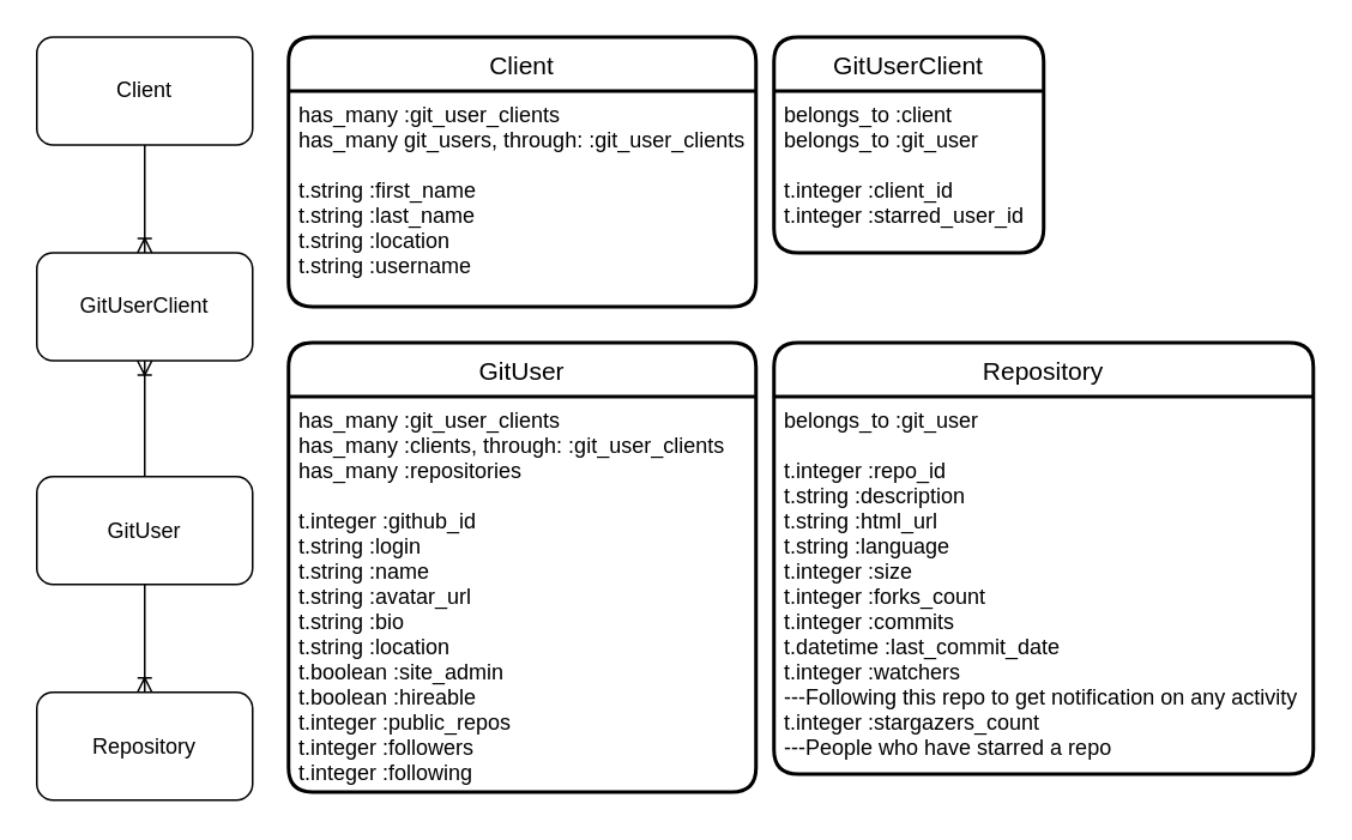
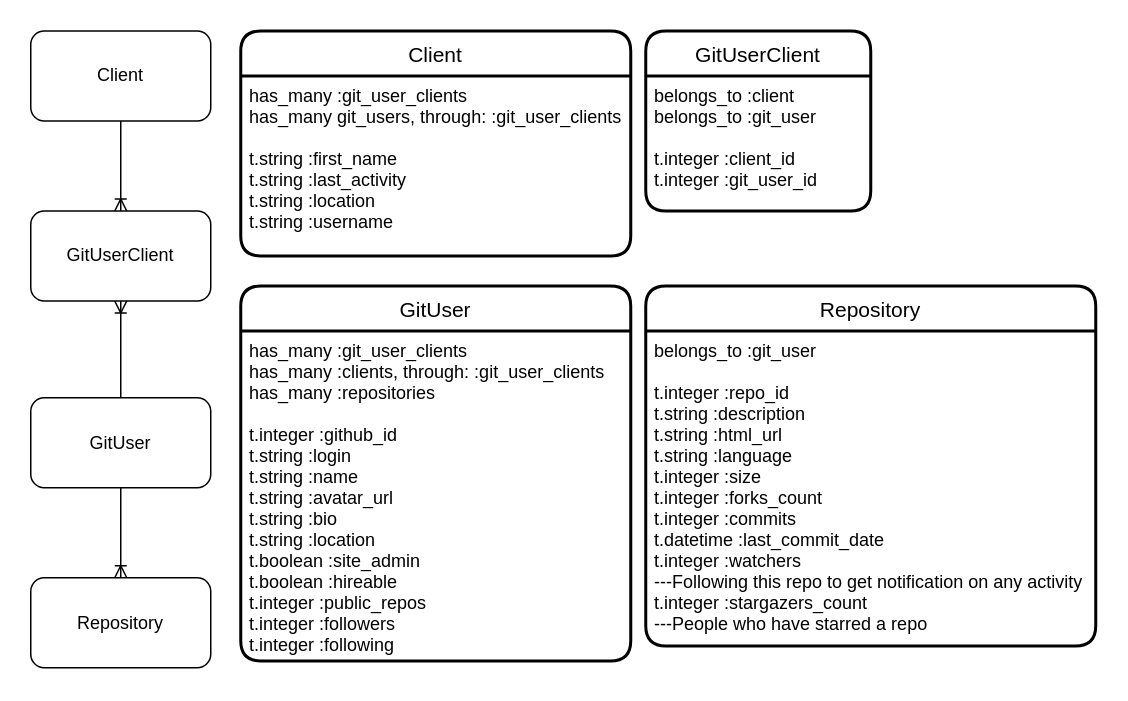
- <mxCell id="10" value="has_many :git_user_clients&#10;has_many git_users, through: :git_user_clients&#10;&#10;t.string :first_name&#10;t.string :last_name&#10;t.string :location&#10;t.string :username&#10;&#10;" style="align=left;strokeColor=none;fillColor=none;spacingLeft=4;fontSize=12;verticalAlign=top;resizable=0;rotatable=0;part=1;" parent="9" vertex="1"><mxGeometry y="30" width="260" height="120" as="geometry" /></mxCell>
+ <mxCell id="10" value="has_many :git_user_clients&#10;has_many git_users, through: :git_user_clients&#10;&#10;t.string :first_name&#10;t.string :last_activity&#10;t.string :location&#10;t.string :username&#10;&#10;" style="align=left;strokeColor=none;fillColor=none;spacingLeft=4;fontSize=12;verticalAlign=top;resizable=0;rotatable=0;part=1;" parent="9" vertex="1"><mxGeometry y="30" width="260" height="120" as="geometry" /></mxCell>
- <mxCell id="15" value="belongs_to :client&#10;belongs_to :git_user&#10;&#10;t.integer :client_id&#10;t.integer :starred_user_id&#10;" style="align=left;strokeColor=none;fillColor=none;spacingLeft=4;fontSize=12;verticalAlign=top;resizable=0;rotatable=0;part=1;" parent="14" vertex="1"><mxGeometry y="30" width="150" height="90" as="geometry" /></mxCell>
+ <mxCell id="15" value="belongs_to :client&#10;belongs_to :git_user&#10;&#10;t.integer :client_id&#10;t.integer :git_user_id&#10;" style="align=left;strokeColor=none;fillColor=none;spacingLeft=4;fontSize=12;verticalAlign=top;resizable=0;rotatable=0;part=1;" parent="14" vertex="1"><mxGeometry y="30" width="150" height="90" as="geometry" /></mxCell>
